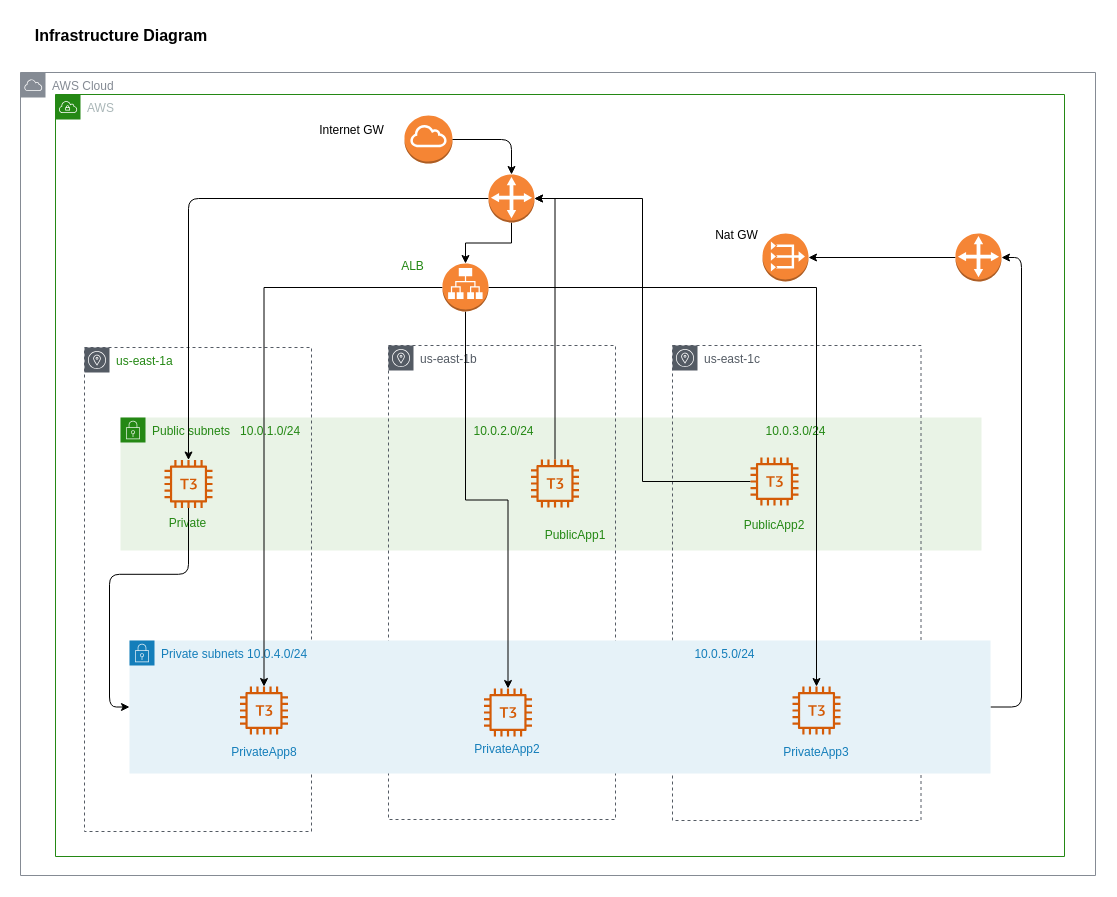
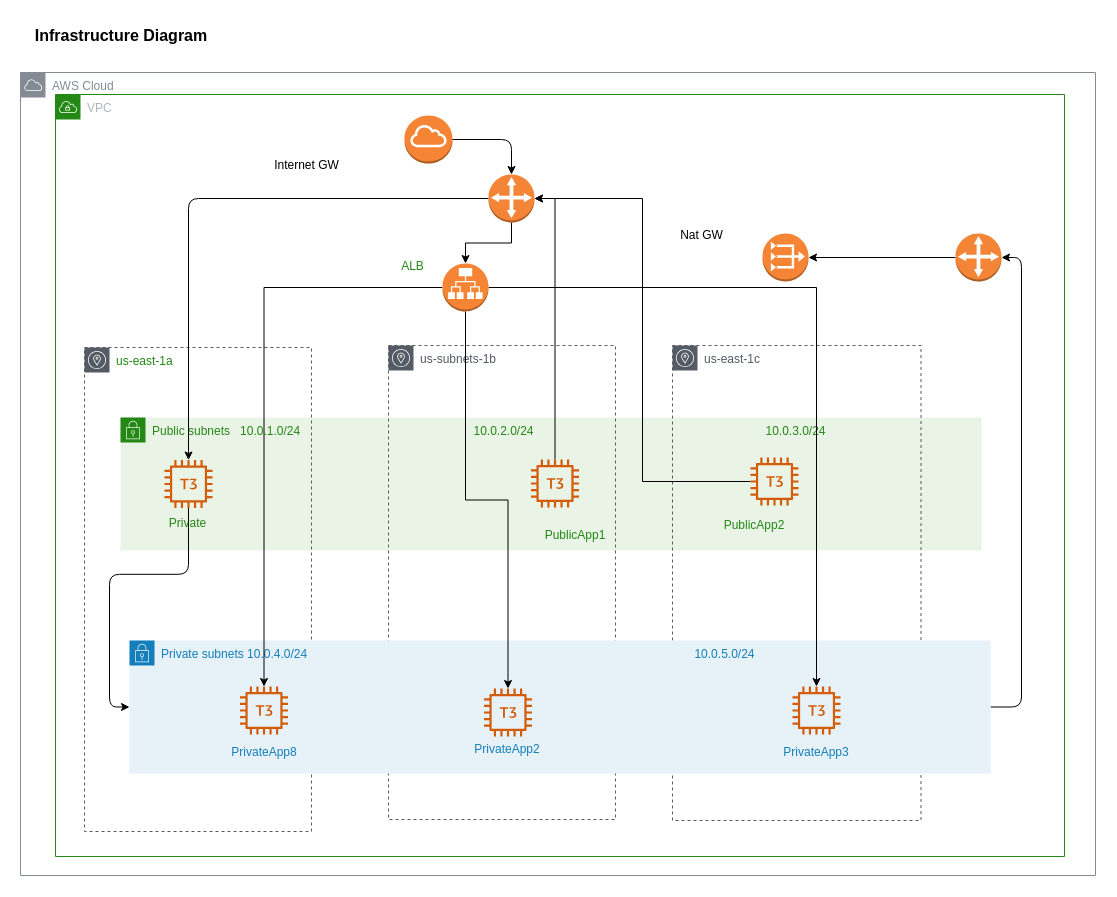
- <mxCell id="6" value="AWS" style="points=[[0,0],[0.25,0],[0.5,0],[0.75,0],[1,0],[1,0.25],[1,0.5],[1,0.75],[1,1],[0.75,1],[0.5,1],[0.25,1],[0,1],[0,0.75],[0,0.5],[0,0.25]];outlineConnect=0;gradientColor=none;html=1;whiteSpace=wrap;fontSize=12;fontStyle=0;container=0;pointerEvents=0;collapsible=0;recursiveResize=0;shape=mxgraph.aws4.group;grIcon=mxgraph.aws4.group_vpc;strokeColor=#248814;fillColor=none;verticalAlign=top;align=left;spacingLeft=30;fontColor=#AAB7B8;dashed=0;" parent="1" vertex="1"><mxGeometry x="55" y="94" width="1009" height="762" as="geometry" /></mxCell>
+ <mxCell id="6" value="VPC" style="points=[[0,0],[0.25,0],[0.5,0],[0.75,0],[1,0],[1,0.25],[1,0.5],[1,0.75],[1,1],[0.75,1],[0.5,1],[0.25,1],[0,1],[0,0.75],[0,0.5],[0,0.25]];outlineConnect=0;gradientColor=none;html=1;whiteSpace=wrap;fontSize=12;fontStyle=0;container=0;pointerEvents=0;collapsible=0;recursiveResize=0;shape=mxgraph.aws4.group;grIcon=mxgraph.aws4.group_vpc;strokeColor=#248814;fillColor=none;verticalAlign=top;align=left;spacingLeft=30;fontColor=#AAB7B8;dashed=0;" parent="1" vertex="1"><mxGeometry x="55" y="94" width="1009" height="762" as="geometry" /></mxCell>
- <mxCell id="22" value="Internet GW" style="text;html=1;strokeColor=none;fillColor=none;align=center;verticalAlign=middle;whiteSpace=wrap;rounded=0;fontColor=#000000;" parent="1" vertex="1"><mxGeometry x="315" y="115" width="73" height="30" as="geometry" /></mxCell>
+ <mxCell id="22" value="Internet GW" style="text;html=1;strokeColor=none;fillColor=none;align=center;verticalAlign=middle;whiteSpace=wrap;rounded=0;fontColor=#000000;" parent="1" vertex="1"><mxGeometry x="270" y="150" width="73" height="30" as="geometry" /></mxCell>
- <mxCell id="11" value="Nat GW" style="text;html=1;strokeColor=none;fillColor=none;align=center;verticalAlign=middle;whiteSpace=wrap;rounded=0;fontColor=#000000;" parent="1" vertex="1"><mxGeometry x="711" y="220" width="51" height="30" as="geometry" /></mxCell>
+ <mxCell id="11" value="Nat GW" style="text;html=1;strokeColor=none;fillColor=none;align=center;verticalAlign=middle;whiteSpace=wrap;rounded=0;fontColor=#000000;" parent="1" vertex="1"><mxGeometry x="676" y="220" width="51" height="30" as="geometry" /></mxCell>
- <mxCell id="19" value="us-east-1b" style="sketch=0;outlineConnect=0;gradientColor=none;html=1;whiteSpace=wrap;fontSize=12;fontStyle=0;shape=mxgraph.aws4.group;grIcon=mxgraph.aws4.group_availability_zone;strokeColor=#545B64;fillColor=none;verticalAlign=top;align=left;spacingLeft=30;fontColor=#545B64;dashed=1;aspect=fixed;" parent="1" vertex="1"><mxGeometry x="388" y="345" width="227" height="474" as="geometry" /></mxCell>
+ <mxCell id="19" value="us-subnets-1b" style="sketch=0;outlineConnect=0;gradientColor=none;html=1;whiteSpace=wrap;fontSize=12;fontStyle=0;shape=mxgraph.aws4.group;grIcon=mxgraph.aws4.group_availability_zone;strokeColor=#545B64;fillColor=none;verticalAlign=top;align=left;spacingLeft=30;fontColor=#545B64;dashed=1;aspect=fixed;" parent="1" vertex="1"><mxGeometry x="388" y="345" width="227" height="474" as="geometry" /></mxCell>
- <mxCell id="38" value="PublicApp2" style="text;html=1;strokeColor=none;fillColor=none;align=center;verticalAlign=middle;whiteSpace=wrap;rounded=0;fontColor=#248814;" parent="1" vertex="1"><mxGeometry x="744" y="512" width="60" height="25" as="geometry" /></mxCell>
+ <mxCell id="38" value="PublicApp2" style="text;html=1;strokeColor=none;fillColor=none;align=center;verticalAlign=middle;whiteSpace=wrap;rounded=0;fontColor=#248814;" parent="1" vertex="1"><mxGeometry x="724" y="512" width="60" height="25" as="geometry" /></mxCell>
